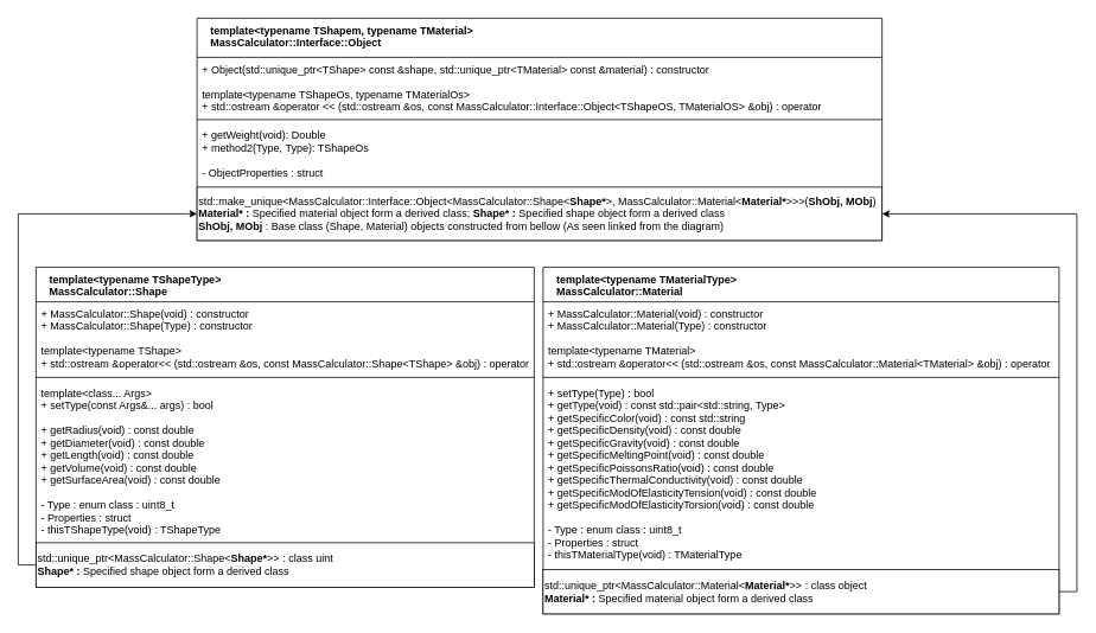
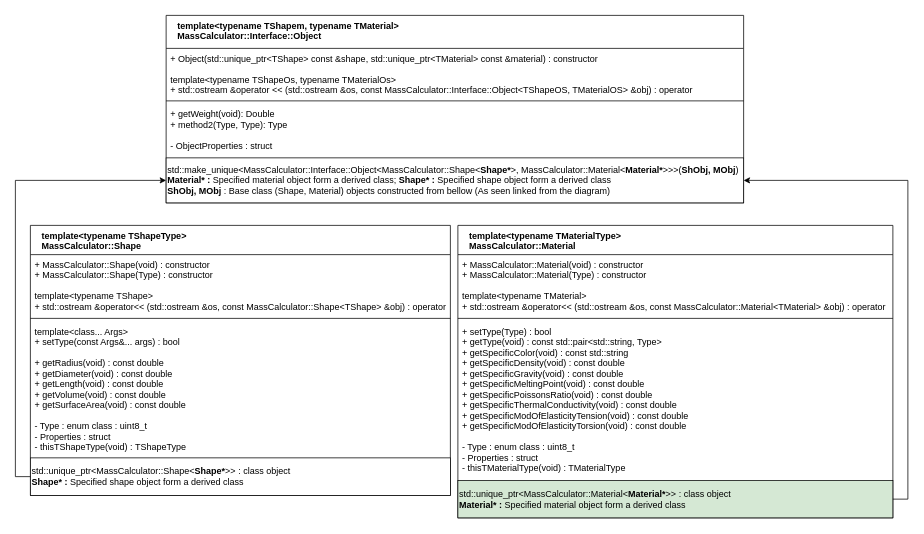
- <mxCell id="15" value="+ getWeight(void): Double&#10;+ method2(Type, Type): TShapeOs&#10;&#10;- ObjectProperties : struct&#10;" style="text;strokeColor=none;fillColor=none;align=left;verticalAlign=top;spacingLeft=4;spacingRight=4;overflow=hidden;rotatable=0;points=[[0,0.5],[1,0.5]];portConstraint=eastwest;" vertex="1" parent="12"><mxGeometry y="118" width="770" height="72" as="geometry" /></mxCell>
+ <mxCell id="15" value="+ getWeight(void): Double&#10;+ method2(Type, Type): Type&#10;&#10;- ObjectProperties : struct&#10;" style="text;strokeColor=none;fillColor=none;align=left;verticalAlign=top;spacingLeft=4;spacingRight=4;overflow=hidden;rotatable=0;points=[[0,0.5],[1,0.5]];portConstraint=eastwest;" vertex="1" parent="12"><mxGeometry y="118" width="770" height="72" as="geometry" /></mxCell>
- <mxCell id="6" value="std::unique_ptr&amp;lt;MassCalculator::Shape&amp;lt;&lt;b&gt;Shape*&lt;/b&gt;&amp;gt;&amp;gt; : class uint&lt;br&gt;&lt;b&gt;Shape* : &lt;/b&gt;Specified shape object form a derived class&lt;br&gt;" style="html=1;rounded=0;shadow=0;glass=0;comic=0;strokeColor=#000000;fillColor=#ffffff;align=left;" vertex="1" parent="2"><mxGeometry y="310" width="560" height="50" as="geometry" /></mxCell>
+ <mxCell id="6" value="std::unique_ptr&amp;lt;MassCalculator::Shape&amp;lt;&lt;b&gt;Shape*&lt;/b&gt;&amp;gt;&amp;gt; : class object&lt;br&gt;&lt;b&gt;Shape* : &lt;/b&gt;Specified shape object form a derived class&lt;br&gt;" style="html=1;rounded=0;shadow=0;glass=0;comic=0;strokeColor=#000000;fillColor=#ffffff;align=left;" vertex="1" parent="2"><mxGeometry y="310" width="560" height="50" as="geometry" /></mxCell>
- <mxCell id="11" value="std::unique_ptr&amp;lt;MassCalculator::Material&amp;lt;&lt;b&gt;Material*&lt;/b&gt;&amp;gt;&amp;gt; : class object&lt;br&gt;&lt;b&gt;Material* :&amp;nbsp;&lt;/b&gt;Specified material object form a derived class" style="html=1;rounded=0;shadow=0;glass=0;comic=0;strokeColor=#000000;fillColor=#ffffff;align=left;" vertex="1" parent="7"><mxGeometry y="340" width="580" height="50" as="geometry" /></mxCell>
+ <mxCell id="11" value="std::unique_ptr&amp;lt;MassCalculator::Material&amp;lt;&lt;b&gt;Material*&lt;/b&gt;&amp;gt;&amp;gt; : class object&lt;br&gt;&lt;b&gt;Material* :&amp;nbsp;&lt;/b&gt;Specified material object form a derived class" style="html=1;rounded=0;shadow=0;glass=0;comic=0;strokeColor=#000000;fillColor=#d5e8d4;align=left;" vertex="1" parent="7"><mxGeometry y="340" width="580" height="50" as="geometry" /></mxCell>
